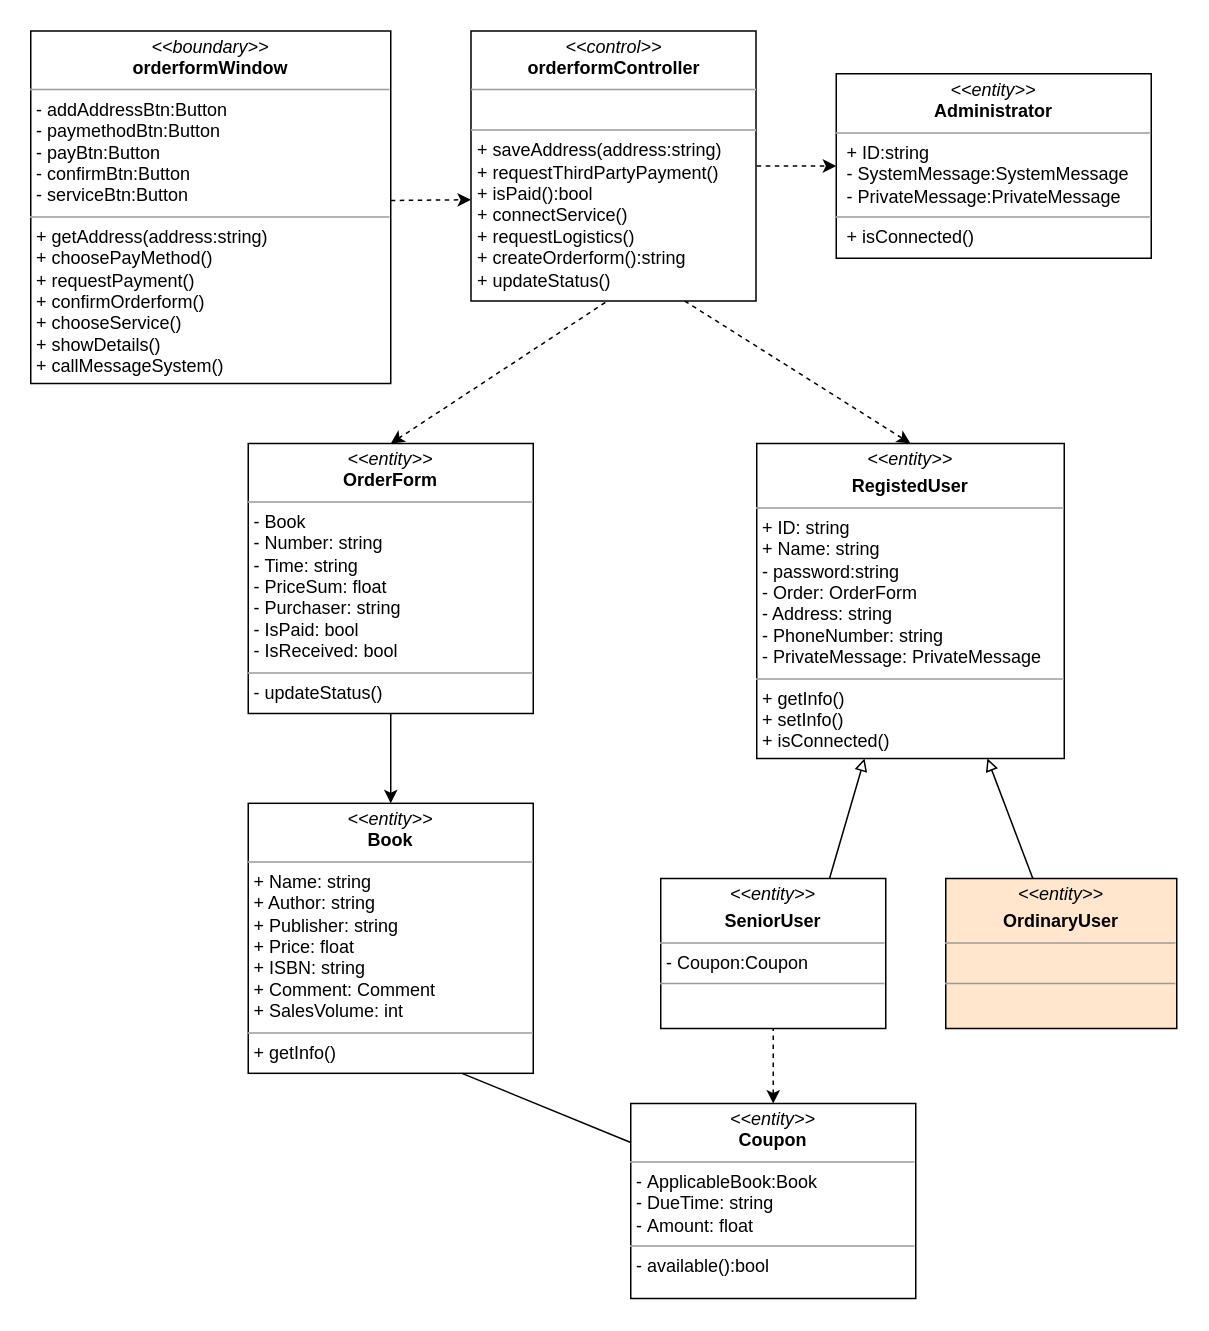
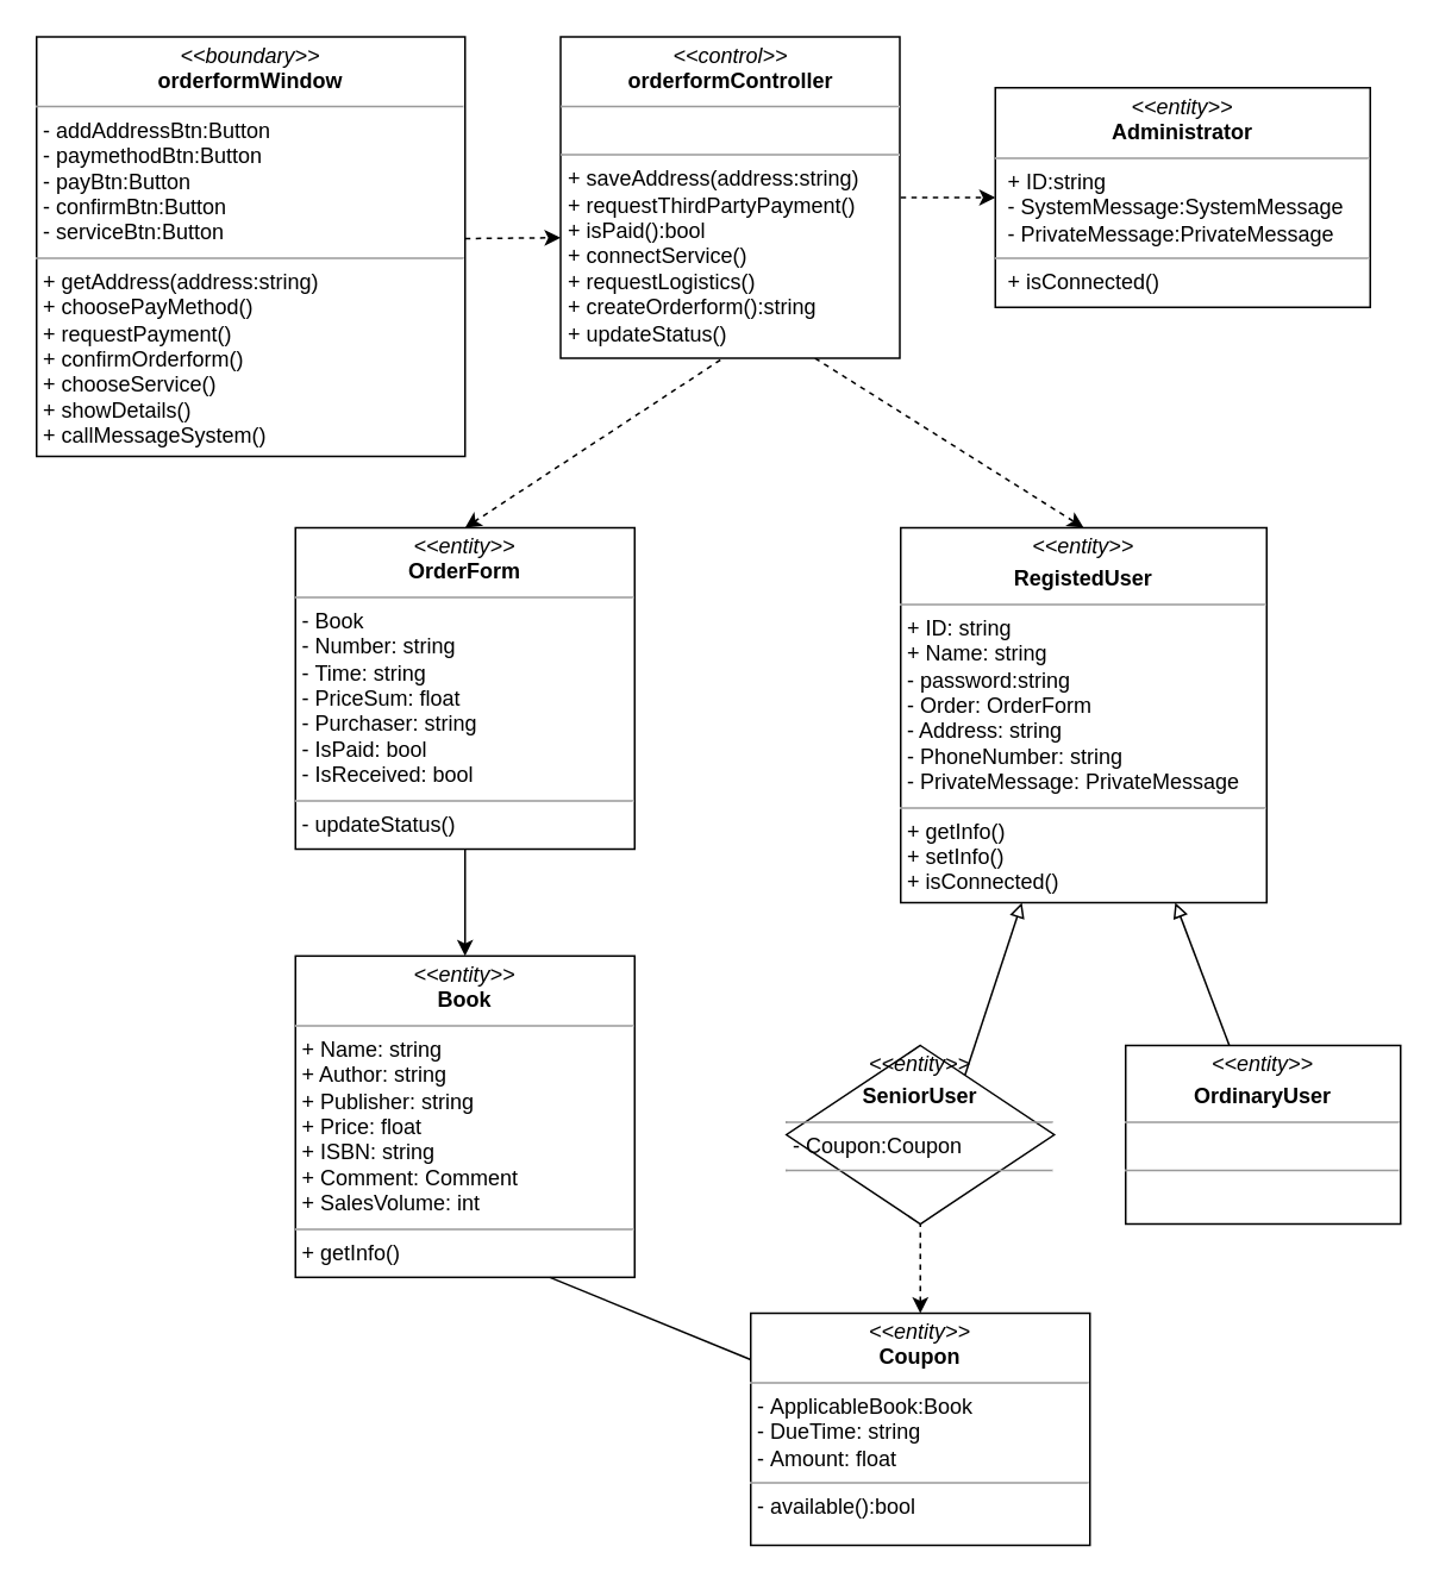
- <mxCell id="16" value="&lt;p style=&quot;margin: 0px ; margin-top: 4px ; text-align: center&quot;&gt;&lt;i&gt;&amp;lt;&amp;lt;entity&amp;gt;&amp;gt;&lt;/i&gt;&lt;b&gt;&lt;br&gt;&lt;/b&gt;&lt;/p&gt;&lt;p style=&quot;margin: 0px ; margin-top: 4px ; text-align: center&quot;&gt;&lt;b&gt;SeniorUser&lt;/b&gt;&lt;/p&gt;&lt;hr size=&quot;1&quot;&gt;&lt;p style=&quot;margin: 0px ; margin-left: 4px&quot;&gt;- Coupon:Coupon&lt;/p&gt;&lt;hr size=&quot;1&quot;&gt;&lt;p style=&quot;margin: 0px ; margin-left: 4px&quot;&gt;&lt;br&gt;&lt;/p&gt;" style="verticalAlign=top;align=left;overflow=fill;fontSize=12;fontFamily=Helvetica;html=1;" parent="1" vertex="1"><mxGeometry x="440" y="585" width="150" height="100" as="geometry" /></mxCell>
+ <mxCell id="16" value="&lt;p style=&quot;margin: 0px ; margin-top: 4px ; text-align: center&quot;&gt;&lt;i&gt;&amp;lt;&amp;lt;entity&amp;gt;&amp;gt;&lt;/i&gt;&lt;b&gt;&lt;br&gt;&lt;/b&gt;&lt;/p&gt;&lt;p style=&quot;margin: 0px ; margin-top: 4px ; text-align: center&quot;&gt;&lt;b&gt;SeniorUser&lt;/b&gt;&lt;/p&gt;&lt;hr size=&quot;1&quot;&gt;&lt;p style=&quot;margin: 0px ; margin-left: 4px&quot;&gt;- Coupon:Coupon&lt;/p&gt;&lt;hr size=&quot;1&quot;&gt;&lt;p style=&quot;margin: 0px ; margin-left: 4px&quot;&gt;&lt;br&gt;&lt;/p&gt;" style="rhombus;verticalAlign=top;align=left;overflow=fill;fontSize=12;fontFamily=Helvetica;html=1;" parent="1" vertex="1"><mxGeometry x="440" y="585" width="150" height="100" as="geometry" /></mxCell>
- <mxCell id="15" value="&lt;p style=&quot;margin: 0px ; margin-top: 4px ; text-align: center&quot;&gt;&lt;i&gt;&amp;lt;&amp;lt;entity&amp;gt;&amp;gt;&lt;/i&gt;&lt;b&gt;&lt;br&gt;&lt;/b&gt;&lt;/p&gt;&lt;p style=&quot;margin: 0px ; margin-top: 4px ; text-align: center&quot;&gt;&lt;b&gt;OrdinaryUser&lt;/b&gt;&lt;/p&gt;&lt;hr size=&quot;1&quot;&gt;&lt;p style=&quot;margin: 0px ; margin-left: 4px&quot;&gt;&lt;br&gt;&lt;/p&gt;&lt;hr size=&quot;1&quot;&gt;&lt;p style=&quot;margin: 0px ; margin-left: 4px&quot;&gt;&lt;br&gt;&lt;/p&gt;" style="verticalAlign=top;align=left;overflow=fill;fontSize=12;fontFamily=Helvetica;html=1;fillColor=#ffe6cc;" parent="1" vertex="1"><mxGeometry x="630" y="585" width="154" height="100" as="geometry" /></mxCell>
+ <mxCell id="15" value="&lt;p style=&quot;margin: 0px ; margin-top: 4px ; text-align: center&quot;&gt;&lt;i&gt;&amp;lt;&amp;lt;entity&amp;gt;&amp;gt;&lt;/i&gt;&lt;b&gt;&lt;br&gt;&lt;/b&gt;&lt;/p&gt;&lt;p style=&quot;margin: 0px ; margin-top: 4px ; text-align: center&quot;&gt;&lt;b&gt;OrdinaryUser&lt;/b&gt;&lt;/p&gt;&lt;hr size=&quot;1&quot;&gt;&lt;p style=&quot;margin: 0px ; margin-left: 4px&quot;&gt;&lt;br&gt;&lt;/p&gt;&lt;hr size=&quot;1&quot;&gt;&lt;p style=&quot;margin: 0px ; margin-left: 4px&quot;&gt;&lt;br&gt;&lt;/p&gt;" style="verticalAlign=top;align=left;overflow=fill;fontSize=12;fontFamily=Helvetica;html=1;" parent="1" vertex="1"><mxGeometry x="630" y="585" width="154" height="100" as="geometry" /></mxCell>
